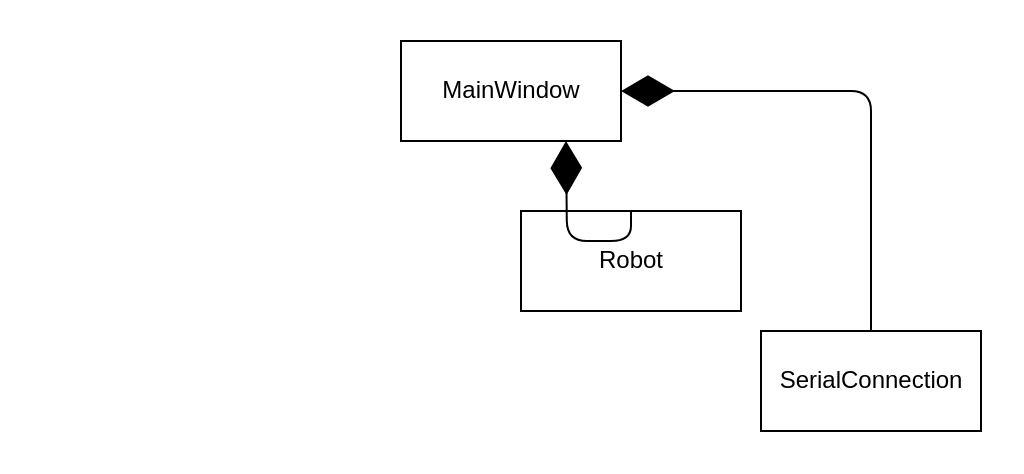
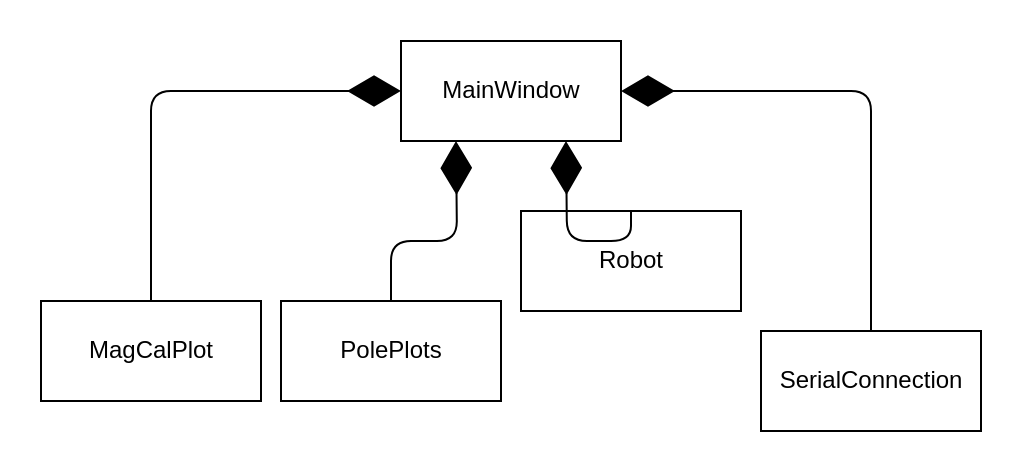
+ <mxCell id="7" value="" style="endArrow=diamondThin;endFill=1;endSize=24;html=1;exitX=0.5;exitY=0;exitDx=0;exitDy=0;entryX=0;entryY=0.5;entryDx=0;entryDy=0;" edge="1" parent="1" source="3" target="2"><mxGeometry width="160" relative="1" as="geometry"><mxPoint x="230" y="50" as="sourcePoint" /><mxPoint x="390" y="50" as="targetPoint" /><Array as="points"><mxPoint x="75" y="45" /></Array></mxGeometry></mxCell>
+ <mxCell id="10" value="" style="endArrow=diamondThin;endFill=1;endSize=24;html=1;exitX=0.5;exitY=0;exitDx=0;exitDy=0;entryX=0.25;entryY=1;entryDx=0;entryDy=0;" edge="1" parent="1" source="4" target="2"><mxGeometry width="160" relative="1" as="geometry"><mxPoint x="200" y="290" as="sourcePoint" /><mxPoint x="360" y="290" as="targetPoint" /><Array as="points"><mxPoint x="195" y="120" /><mxPoint x="228" y="120" /></Array></mxGeometry></mxCell>
+ <mxCell id="3" value="MagCalPlot" style="html=1;" vertex="1" parent="1"><mxGeometry x="20" y="150" width="110" height="50" as="geometry" /></mxCell>
+ <mxCell id="4" value="PolePlots" style="html=1;" vertex="1" parent="1"><mxGeometry x="140" y="150" width="110" height="50" as="geometry" /></mxCell>
